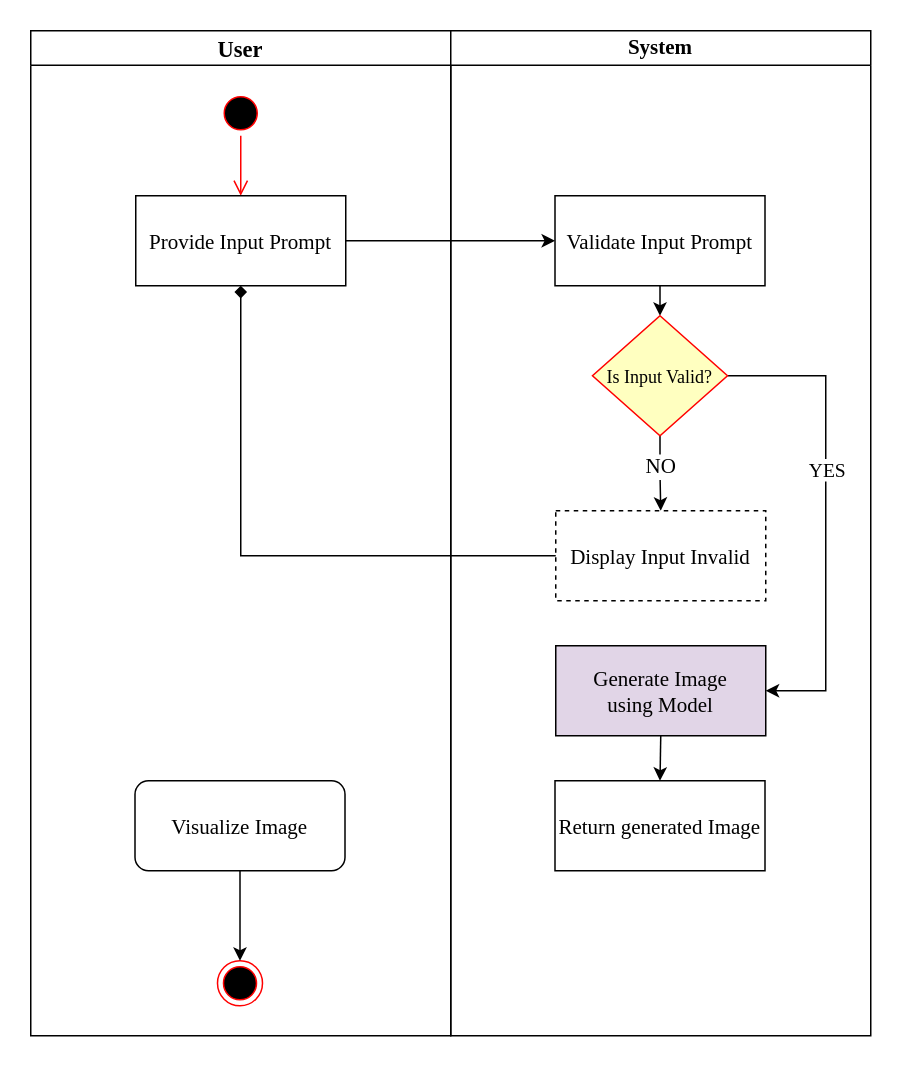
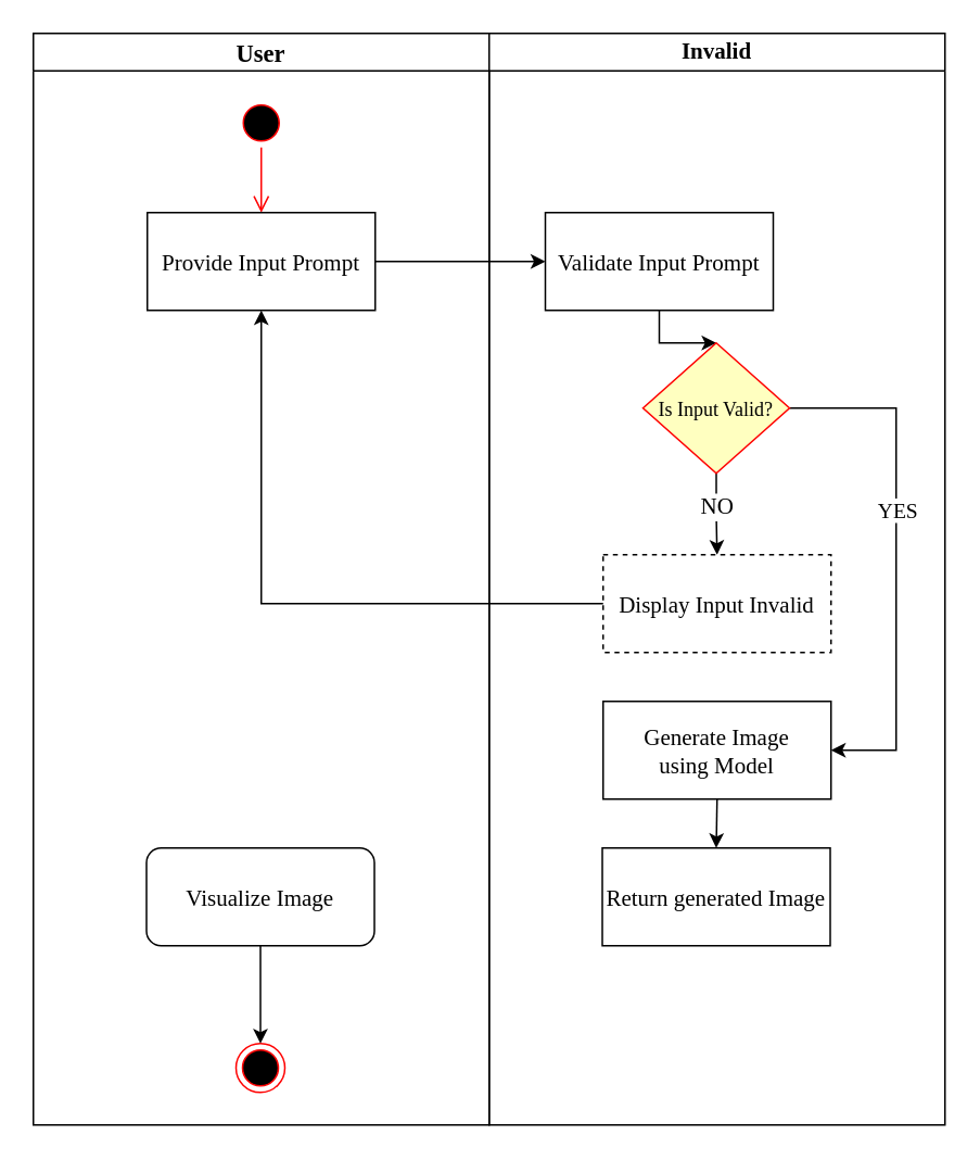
- <mxCell id="6" value="System" style="swimlane;whiteSpace=wrap;fontSize=14;fontFamily=Times New Roman;" parent="1" vertex="1"><mxGeometry x="300" y="20" width="280" height="670" as="geometry" /></mxCell>
+ <mxCell id="6" value="Invalid" style="swimlane;whiteSpace=wrap;fontSize=14;fontFamily=Times New Roman;" parent="1" vertex="1"><mxGeometry x="300" y="20" width="280" height="670" as="geometry" /></mxCell>
- <mxCell id="10" value="Validate Input Prompt" style="fontFamily=Times New Roman;fontSize=14;" parent="6" vertex="1"><mxGeometry x="69.5" y="110" width="140" height="60" as="geometry" /></mxCell>
+ <mxCell id="10" value="Validate Input Prompt" style="fontFamily=Times New Roman;fontSize=14;" parent="6" vertex="1"><mxGeometry x="34.5" y="110" width="140" height="60" as="geometry" /></mxCell>
- <mxCell id="22" style="edgeStyle=orthogonalEdgeStyle;rounded=0;orthogonalLoop=1;jettySize=auto;html=1;exitX=0;exitY=0.5;exitDx=0;exitDy=0;entryX=0.5;entryY=1;entryDx=0;entryDy=0;endArrow=diamond;" edge="1" parent="1" source="14" target="5"><mxGeometry relative="1" as="geometry" /></mxCell>
+ <mxCell id="22" style="edgeStyle=orthogonalEdgeStyle;rounded=0;orthogonalLoop=1;jettySize=auto;html=1;exitX=0;exitY=0.5;exitDx=0;exitDy=0;entryX=0.5;entryY=1;entryDx=0;entryDy=0;" edge="1" parent="1" source="14" target="5"><mxGeometry relative="1" as="geometry" /></mxCell>
- <mxCell id="15" value="Generate Image &#10;using Model" style="fontFamily=Times New Roman;fontSize=14;fillColor=#e1d5e7;" vertex="1" parent="6"><mxGeometry x="70" y="410" width="140" height="60" as="geometry" /></mxCell>
+ <mxCell id="15" value="Generate Image &#10;using Model" style="fontFamily=Times New Roman;fontSize=14;" vertex="1" parent="6"><mxGeometry x="70" y="410" width="140" height="60" as="geometry" /></mxCell>
